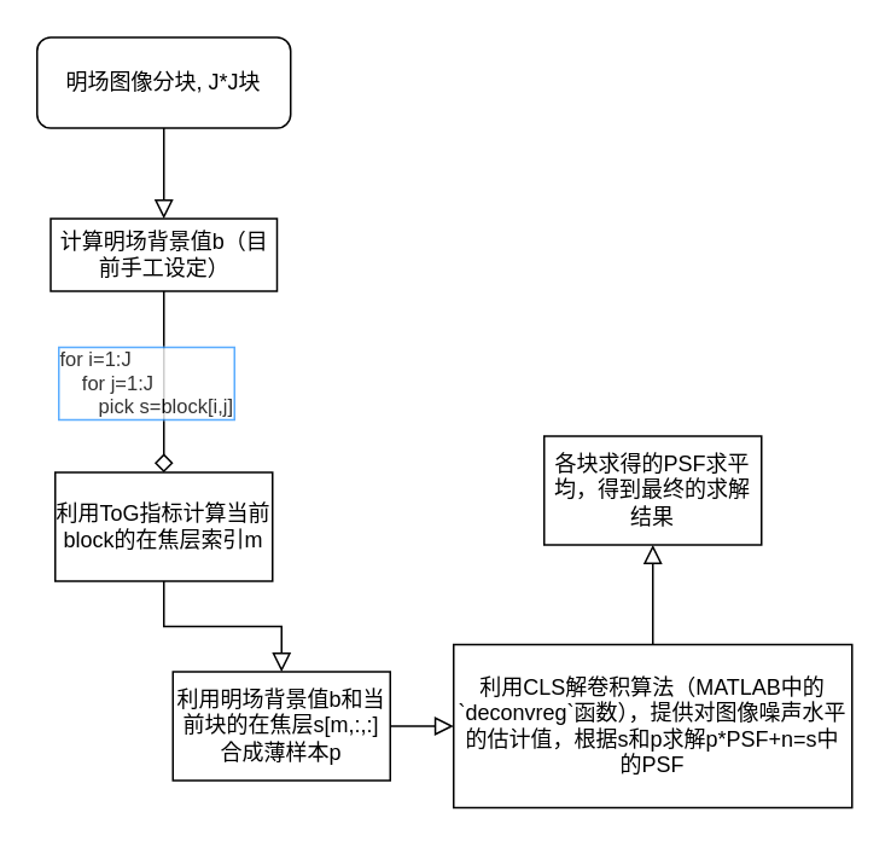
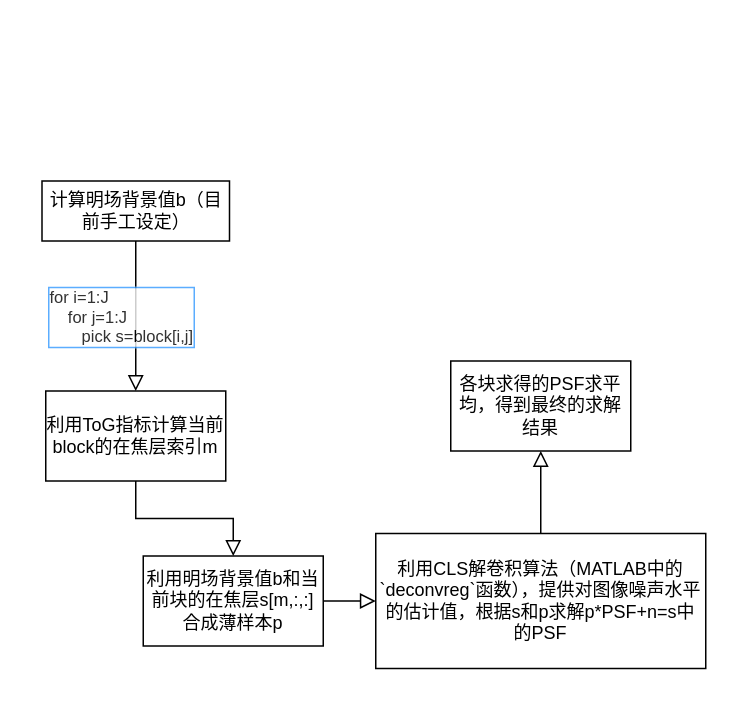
- <mxCell id="5" value="明场图像分块, J*J块" style="rounded=1;whiteSpace=wrap;html=1;fontSize=12;glass=0;strokeWidth=1;shadow=0;" parent="1" vertex="1"><mxGeometry x="20" y="20" width="140" height="50" as="geometry" /></mxCell>
- <mxCell id="4" value="" style="edgeStyle=orthogonalEdgeStyle;rounded=0;orthogonalLoop=1;jettySize=auto;html=1;endArrow=block;endFill=0;endSize=8;" edge="1" parent="1" source="5" target="8"><mxGeometry relative="1" as="geometry" /></mxCell>
- <mxCell id="2" value="" style="rounded=0;html=1;jettySize=auto;orthogonalLoop=1;fontSize=11;endArrow=diamond;endFill=0;endSize=8;strokeWidth=1;shadow=0;labelBackgroundColor=none;edgeStyle=orthogonalEdgeStyle;entryX=0.5;entryY=0;entryDx=0;entryDy=0;exitX=0.5;exitY=1;exitDx=0;exitDy=0;" parent="1" source="8" target="7" edge="1"><mxGeometry relative="1" as="geometry"><mxPoint x="90" y="160" as="sourcePoint" /><mxPoint x="90" y="250" as="targetPoint" /></mxGeometry></mxCell>
+ <mxCell id="2" value="" style="rounded=0;html=1;jettySize=auto;orthogonalLoop=1;fontSize=11;endArrow=block;endFill=0;endSize=8;strokeWidth=1;shadow=0;labelBackgroundColor=none;edgeStyle=orthogonalEdgeStyle;entryX=0.5;entryY=0;entryDx=0;entryDy=0;exitX=0.5;exitY=1;exitDx=0;exitDy=0;" parent="1" source="8" target="7" edge="1"><mxGeometry relative="1" as="geometry"><mxPoint x="90" y="160" as="sourcePoint" /><mxPoint x="90" y="250" as="targetPoint" /></mxGeometry></mxCell>
